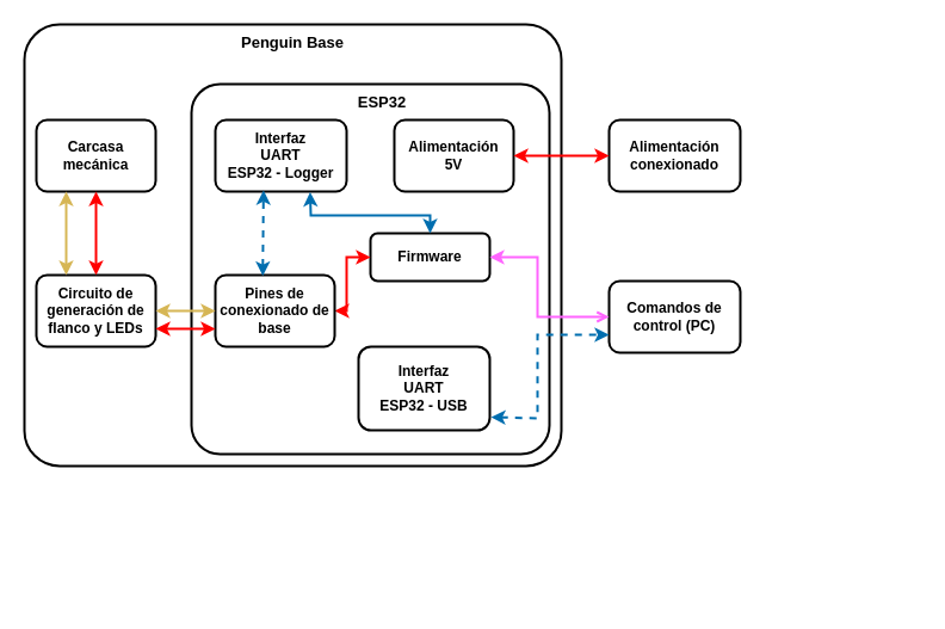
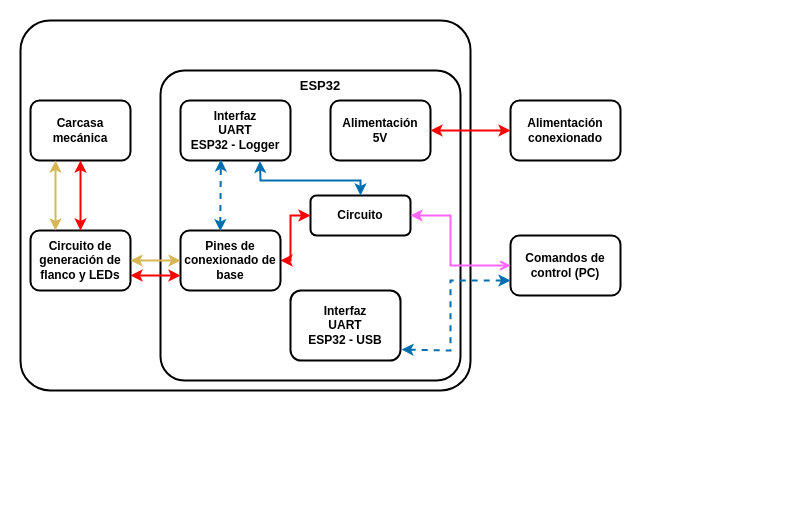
- <mxCell id="14" value="Penguin Base" style="text;html=1;strokeColor=none;fillColor=none;align=center;verticalAlign=middle;whiteSpace=wrap;rounded=0;fontStyle=1;fontSize=13;" vertex="1" parent="1"><mxGeometry x="190" y="20" width="110" height="30" as="geometry" /></mxCell>
- <mxCell id="6" value="&lt;b&gt;Firmware&lt;/b&gt;" style="rounded=1;whiteSpace=wrap;html=1;fillColor=none;strokeWidth=2;" vertex="1" parent="1"><mxGeometry x="310" y="195" width="100" height="40" as="geometry" /></mxCell>
+ <mxCell id="6" value="&lt;b&gt;Circuito&lt;/b&gt;" style="rounded=1;whiteSpace=wrap;html=1;fillColor=none;strokeWidth=2;" vertex="1" parent="1"><mxGeometry x="310" y="195" width="100" height="40" as="geometry" /></mxCell>
- <mxCell id="4" value="&lt;b&gt;Interfaz&lt;br&gt;UART&lt;br&gt;ESP32 - USB&lt;br&gt;&lt;/b&gt;" style="rounded=1;whiteSpace=wrap;html=1;fillColor=none;strokeWidth=2;" vertex="1" parent="1"><mxGeometry x="300" y="290" width="110" height="70" as="geometry" /></mxCell>
+ <mxCell id="4" value="&lt;b&gt;Interfaz&lt;br&gt;UART&lt;br&gt;ESP32 - USB&lt;br&gt;&lt;/b&gt;" style="rounded=1;whiteSpace=wrap;html=1;fillColor=none;strokeWidth=2;" vertex="1" parent="1"><mxGeometry x="290" y="290" width="110" height="70" as="geometry" /></mxCell>
